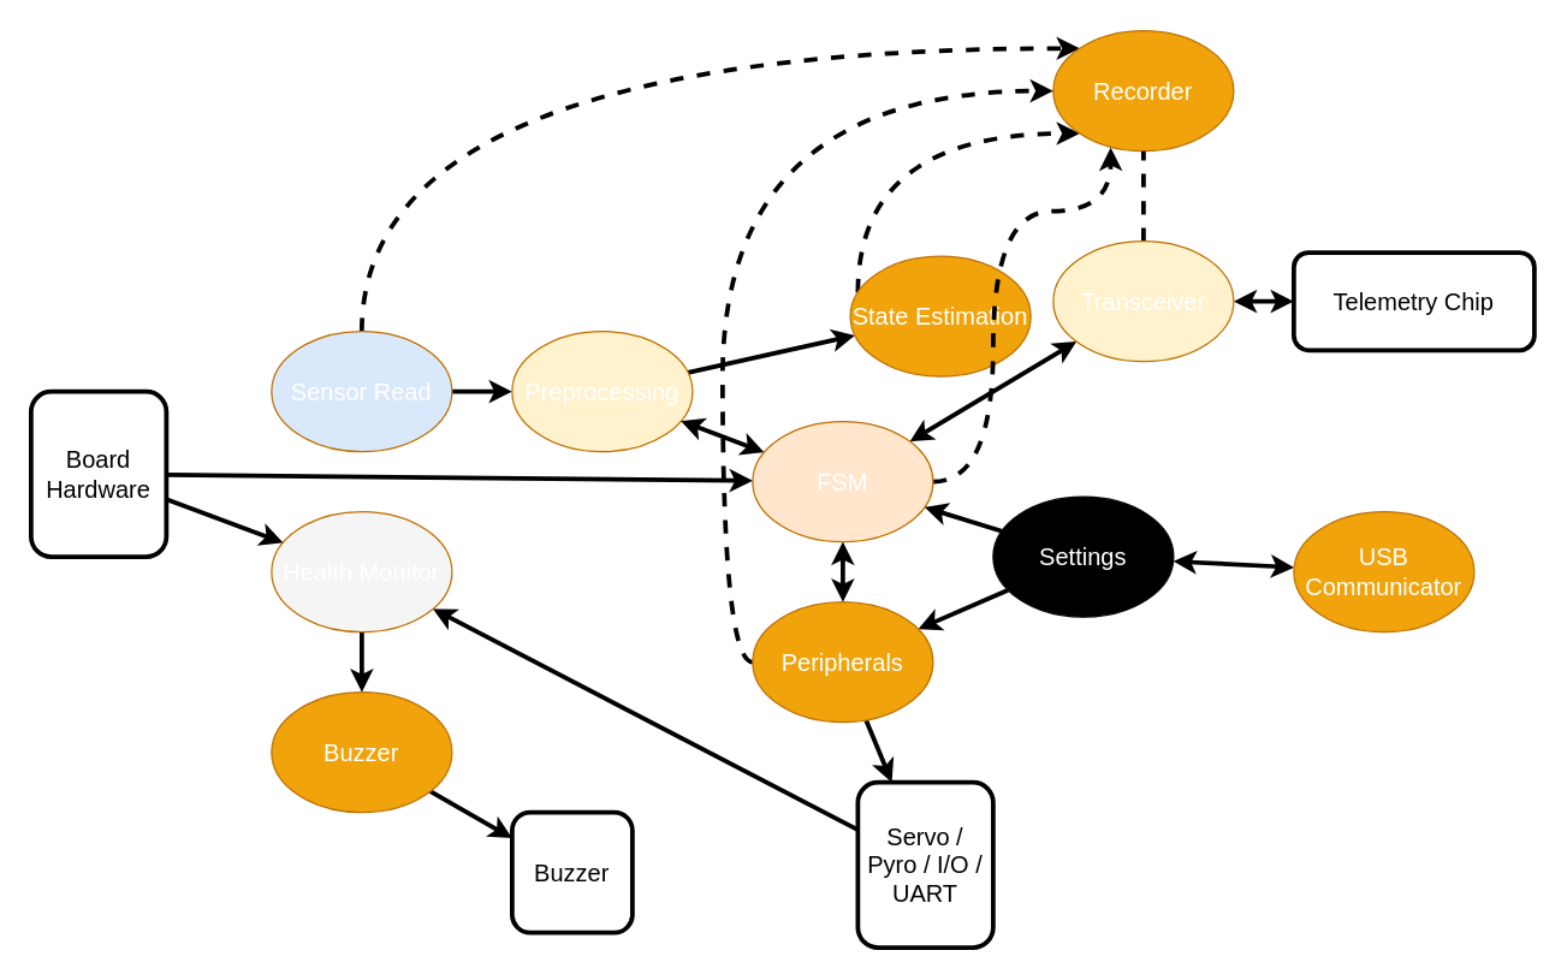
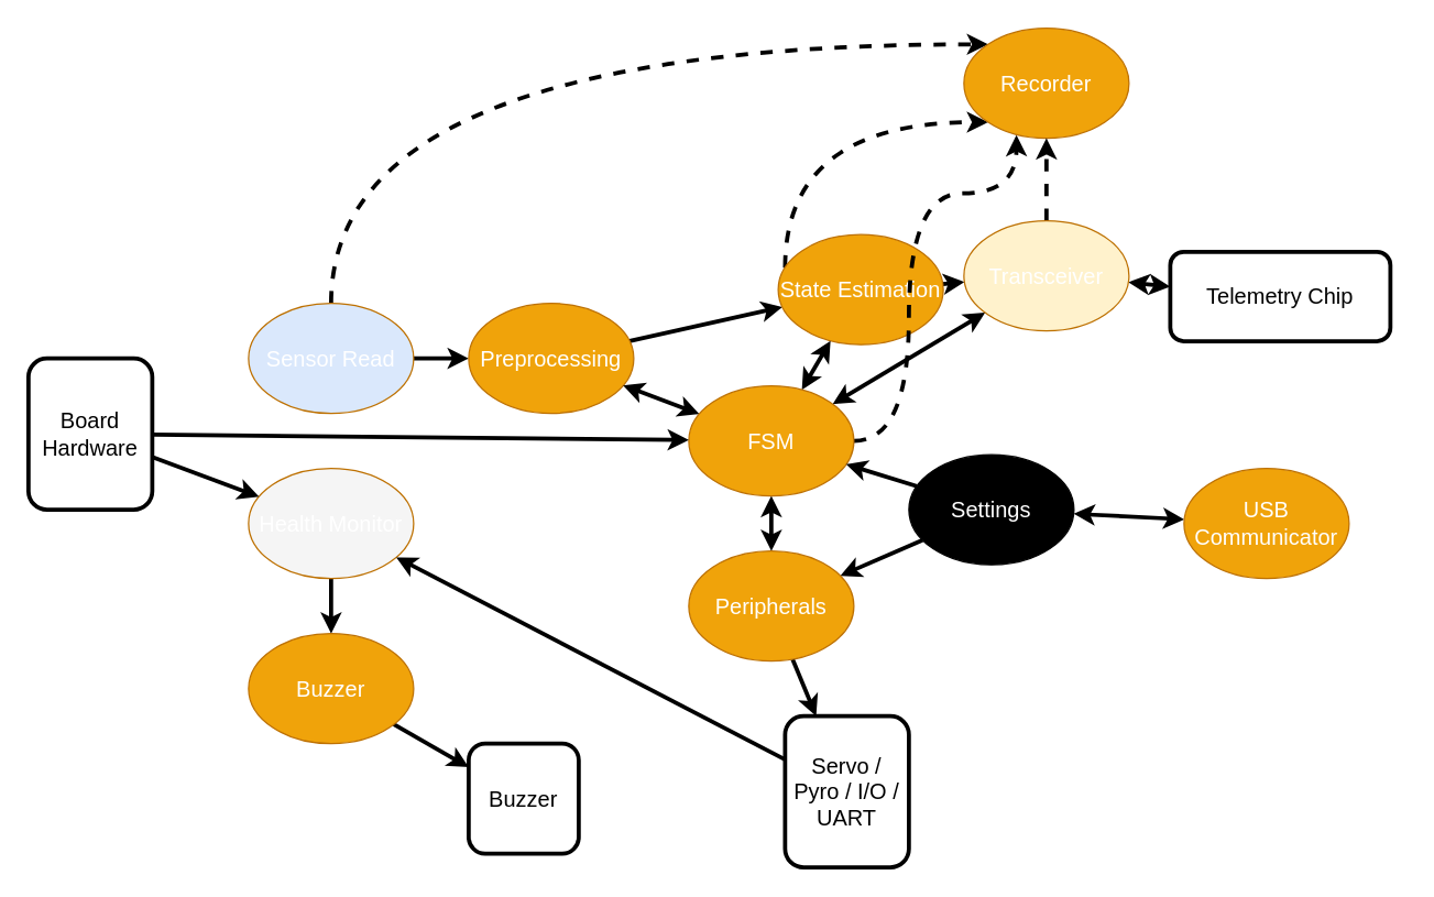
- <mxCell id="24" style="edgeStyle=orthogonalEdgeStyle;curved=1;rounded=0;orthogonalLoop=1;jettySize=auto;html=1;dashed=1;startArrow=none;startFill=0;strokeWidth=3;" edge="1" parent="1" source="25" target="16"><mxGeometry relative="1" as="geometry"><Array as="points"><mxPoint x="480" y="440" /><mxPoint x="480" y="60" /></Array></mxGeometry></mxCell>
- <mxCell id="18" style="edgeStyle=orthogonalEdgeStyle;curved=1;rounded=0;orthogonalLoop=1;jettySize=auto;html=1;dashed=1;startArrow=none;startFill=0;strokeWidth=3;endArrow=none;" edge="1" parent="1" source="19" target="16"><mxGeometry relative="1" as="geometry" /></mxCell>
+ <mxCell id="18" style="edgeStyle=orthogonalEdgeStyle;curved=1;rounded=0;orthogonalLoop=1;jettySize=auto;html=1;dashed=1;startArrow=none;startFill=0;strokeWidth=3;" edge="1" parent="1" source="19" target="16"><mxGeometry relative="1" as="geometry" /></mxCell>
- <mxCell id="35" value="&lt;font style=&quot;font-size: 16px&quot;&gt;Telemetry Chip&lt;/font&gt;" style="rounded=1;whiteSpace=wrap;html=1;strokeWidth=3;" vertex="1" parent="1"><mxGeometry x="860" y="167.5" width="160" height="65" as="geometry" /></mxCell>
+ <mxCell id="35" value="&lt;font style=&quot;font-size: 16px&quot;&gt;Telemetry Chip&lt;/font&gt;" style="rounded=1;whiteSpace=wrap;html=1;strokeWidth=3;" vertex="1" parent="1"><mxGeometry x="850" y="182.5" width="160" height="65" as="geometry" /></mxCell>
+ <mxCell id="7" style="edgeStyle=none;rounded=0;orthogonalLoop=1;jettySize=auto;html=1;startArrow=none;startFill=0;strokeWidth=3;" edge="1" parent="1" source="9" target="19"><mxGeometry relative="1" as="geometry" /></mxCell>
- <mxCell id="6" value="&lt;font style=&quot;font-size: 16px&quot;&gt;Preprocessing&lt;/font&gt;" style="ellipse;whiteSpace=wrap;html=1;fillColor=#fff2cc;strokeColor=#BD7000;fontColor=#ffffff;" vertex="1" parent="1"><mxGeometry x="340" y="220" width="120" height="80" as="geometry" /></mxCell>
+ <mxCell id="6" value="&lt;font style=&quot;font-size: 16px&quot;&gt;Preprocessing&lt;/font&gt;" style="ellipse;whiteSpace=wrap;html=1;fillColor=#f0a30a;strokeColor=#BD7000;fontColor=#ffffff;" vertex="1" parent="1"><mxGeometry x="340" y="220" width="120" height="80" as="geometry" /></mxCell>
+ <mxCell id="12" style="edgeStyle=none;rounded=0;orthogonalLoop=1;jettySize=auto;html=1;strokeWidth=3;startArrow=classic;startFill=1;" edge="1" parent="1" source="15" target="9"><mxGeometry relative="1" as="geometry" /></mxCell>
- <mxCell id="15" value="&lt;font style=&quot;font-size: 16px&quot;&gt;FSM&lt;/font&gt;" style="ellipse;whiteSpace=wrap;html=1;fillColor=#ffe6cc;strokeColor=#BD7000;fontColor=#ffffff;" vertex="1" parent="1"><mxGeometry x="500" y="280" width="120" height="80" as="geometry" /></mxCell>
+ <mxCell id="15" value="&lt;font style=&quot;font-size: 16px&quot;&gt;FSM&lt;/font&gt;" style="ellipse;whiteSpace=wrap;html=1;fillColor=#f0a30a;strokeColor=#BD7000;fontColor=#ffffff;" vertex="1" parent="1"><mxGeometry x="500" y="280" width="120" height="80" as="geometry" /></mxCell>
